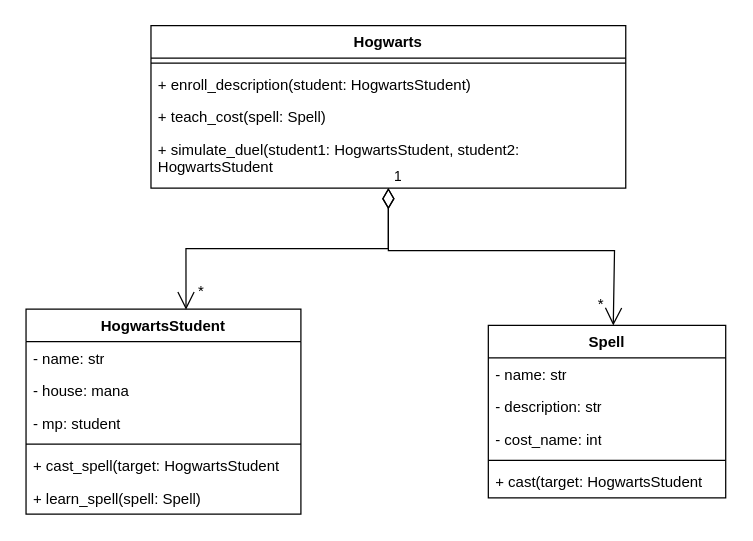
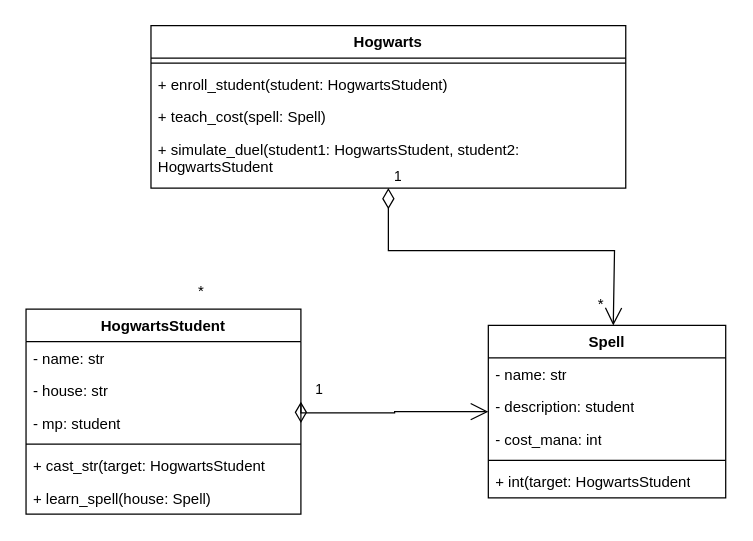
- <mxCell id="4" value="+ enroll_description(student: HogwartsStudent)" style="text;strokeColor=none;fillColor=none;align=left;verticalAlign=top;spacingLeft=4;spacingRight=4;overflow=hidden;rotatable=0;points=[[0,0.5],[1,0.5]];portConstraint=eastwest;whiteSpace=wrap;html=1;" vertex="1" parent="2"><mxGeometry y="34" width="380" height="26" as="geometry" /></mxCell>
+ <mxCell id="4" value="+ enroll_student(student: HogwartsStudent)" style="text;strokeColor=none;fillColor=none;align=left;verticalAlign=top;spacingLeft=4;spacingRight=4;overflow=hidden;rotatable=0;points=[[0,0.5],[1,0.5]];portConstraint=eastwest;whiteSpace=wrap;html=1;" vertex="1" parent="2"><mxGeometry y="34" width="380" height="26" as="geometry" /></mxCell>
- <mxCell id="20" value="1" style="endArrow=open;html=1;endSize=12;startArrow=diamondThin;startSize=14;startFill=0;edgeStyle=orthogonalEdgeStyle;align=left;verticalAlign=bottom;rounded=0;entryX=0.582;entryY=0.002;entryDx=0;entryDy=0;entryPerimeter=0;" edge="1" parent="1" source="2" target="7"><mxGeometry x="-1" y="3" relative="1" as="geometry"><mxPoint x="250" y="220" as="sourcePoint" /><mxPoint x="410" y="220" as="targetPoint" /></mxGeometry></mxCell>
- <mxCell id="9" value="- house: mana" style="text;strokeColor=none;fillColor=none;align=left;verticalAlign=top;spacingLeft=4;spacingRight=4;overflow=hidden;rotatable=0;points=[[0,0.5],[1,0.5]];portConstraint=eastwest;whiteSpace=wrap;html=1;" vertex="1" parent="7"><mxGeometry y="52" width="220" height="26" as="geometry" /></mxCell>
+ <mxCell id="9" value="- house: str" style="text;strokeColor=none;fillColor=none;align=left;verticalAlign=top;spacingLeft=4;spacingRight=4;overflow=hidden;rotatable=0;points=[[0,0.5],[1,0.5]];portConstraint=eastwest;whiteSpace=wrap;html=1;" vertex="1" parent="7"><mxGeometry y="52" width="220" height="26" as="geometry" /></mxCell>
- <mxCell id="16" value="- description: str" style="text;strokeColor=none;fillColor=none;align=left;verticalAlign=top;spacingLeft=4;spacingRight=4;overflow=hidden;rotatable=0;points=[[0,0.5],[1,0.5]];portConstraint=eastwest;whiteSpace=wrap;html=1;" vertex="1" parent="14"><mxGeometry y="52" width="190" height="26" as="geometry" /></mxCell>
+ <mxCell id="16" value="- description: student" style="text;strokeColor=none;fillColor=none;align=left;verticalAlign=top;spacingLeft=4;spacingRight=4;overflow=hidden;rotatable=0;points=[[0,0.5],[1,0.5]];portConstraint=eastwest;whiteSpace=wrap;html=1;" vertex="1" parent="14"><mxGeometry y="52" width="190" height="26" as="geometry" /></mxCell>
+ <mxCell id="24" value="1" style="endArrow=open;html=1;endSize=12;startArrow=diamondThin;startSize=14;startFill=0;edgeStyle=orthogonalEdgeStyle;align=left;verticalAlign=bottom;rounded=0;exitX=1;exitY=0.5;exitDx=0;exitDy=0;" edge="1" parent="1" source="10" target="14"><mxGeometry x="-0.774" y="10" relative="1" as="geometry"><mxPoint x="260" y="340" as="sourcePoint" /><mxPoint x="370" y="340" as="targetPoint" /><Array as="points"><mxPoint x="240" y="330" /><mxPoint x="315" y="330" /><mxPoint x="315" y="329" /></Array><mxPoint as="offset" /></mxGeometry></mxCell>
- <mxCell id="17" value="- cost_name: int" style="text;strokeColor=none;fillColor=none;align=left;verticalAlign=top;spacingLeft=4;spacingRight=4;overflow=hidden;rotatable=0;points=[[0,0.5],[1,0.5]];portConstraint=eastwest;whiteSpace=wrap;html=1;" vertex="1" parent="14"><mxGeometry y="78" width="190" height="26" as="geometry" /></mxCell>
+ <mxCell id="17" value="- cost_mana: int" style="text;strokeColor=none;fillColor=none;align=left;verticalAlign=top;spacingLeft=4;spacingRight=4;overflow=hidden;rotatable=0;points=[[0,0.5],[1,0.5]];portConstraint=eastwest;whiteSpace=wrap;html=1;" vertex="1" parent="14"><mxGeometry y="78" width="190" height="26" as="geometry" /></mxCell>
- <mxCell id="12" value="+ cast_spell(target: HogwartsStudent" style="text;strokeColor=none;fillColor=none;align=left;verticalAlign=top;spacingLeft=4;spacingRight=4;overflow=hidden;rotatable=0;points=[[0,0.5],[1,0.5]];portConstraint=eastwest;whiteSpace=wrap;html=1;" vertex="1" parent="7"><mxGeometry y="112" width="220" height="26" as="geometry" /></mxCell>
+ <mxCell id="12" value="+ cast_str(target: HogwartsStudent" style="text;strokeColor=none;fillColor=none;align=left;verticalAlign=top;spacingLeft=4;spacingRight=4;overflow=hidden;rotatable=0;points=[[0,0.5],[1,0.5]];portConstraint=eastwest;whiteSpace=wrap;html=1;" vertex="1" parent="7"><mxGeometry y="112" width="220" height="26" as="geometry" /></mxCell>
- <mxCell id="19" value="+ cast(target: HogwartsStudent" style="text;strokeColor=none;fillColor=none;align=left;verticalAlign=top;spacingLeft=4;spacingRight=4;overflow=hidden;rotatable=0;points=[[0,0.5],[1,0.5]];portConstraint=eastwest;whiteSpace=wrap;html=1;" vertex="1" parent="14"><mxGeometry y="112" width="190" height="26" as="geometry" /></mxCell>
+ <mxCell id="19" value="+ int(target: HogwartsStudent" style="text;strokeColor=none;fillColor=none;align=left;verticalAlign=top;spacingLeft=4;spacingRight=4;overflow=hidden;rotatable=0;points=[[0,0.5],[1,0.5]];portConstraint=eastwest;whiteSpace=wrap;html=1;" vertex="1" parent="14"><mxGeometry y="112" width="190" height="26" as="geometry" /></mxCell>
- <mxCell id="13" value="+ learn_spell(spell: Spell)" style="text;strokeColor=none;fillColor=none;align=left;verticalAlign=top;spacingLeft=4;spacingRight=4;overflow=hidden;rotatable=0;points=[[0,0.5],[1,0.5]];portConstraint=eastwest;whiteSpace=wrap;html=1;" vertex="1" parent="7"><mxGeometry y="138" width="220" height="26" as="geometry" /></mxCell>
+ <mxCell id="13" value="+ learn_spell(house: Spell)" style="text;strokeColor=none;fillColor=none;align=left;verticalAlign=top;spacingLeft=4;spacingRight=4;overflow=hidden;rotatable=0;points=[[0,0.5],[1,0.5]];portConstraint=eastwest;whiteSpace=wrap;html=1;" vertex="1" parent="7"><mxGeometry y="138" width="220" height="26" as="geometry" /></mxCell>
